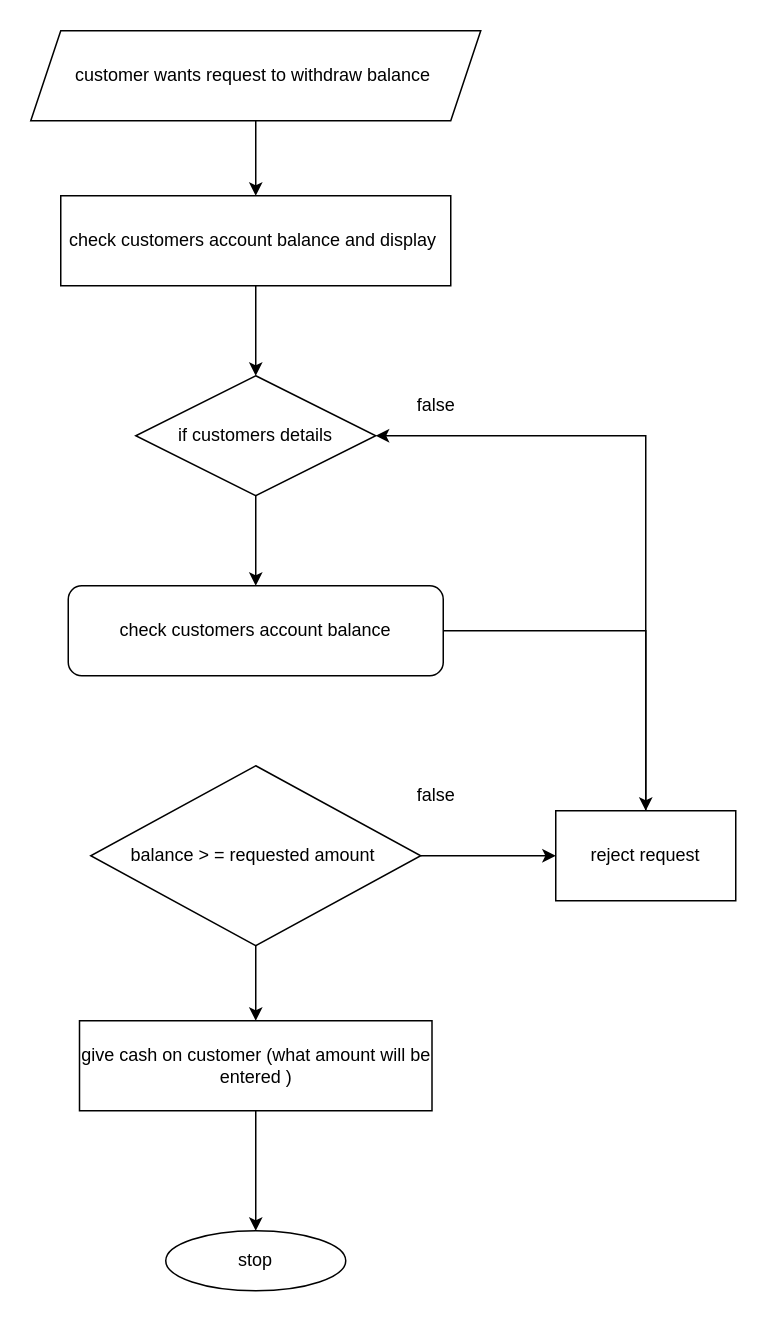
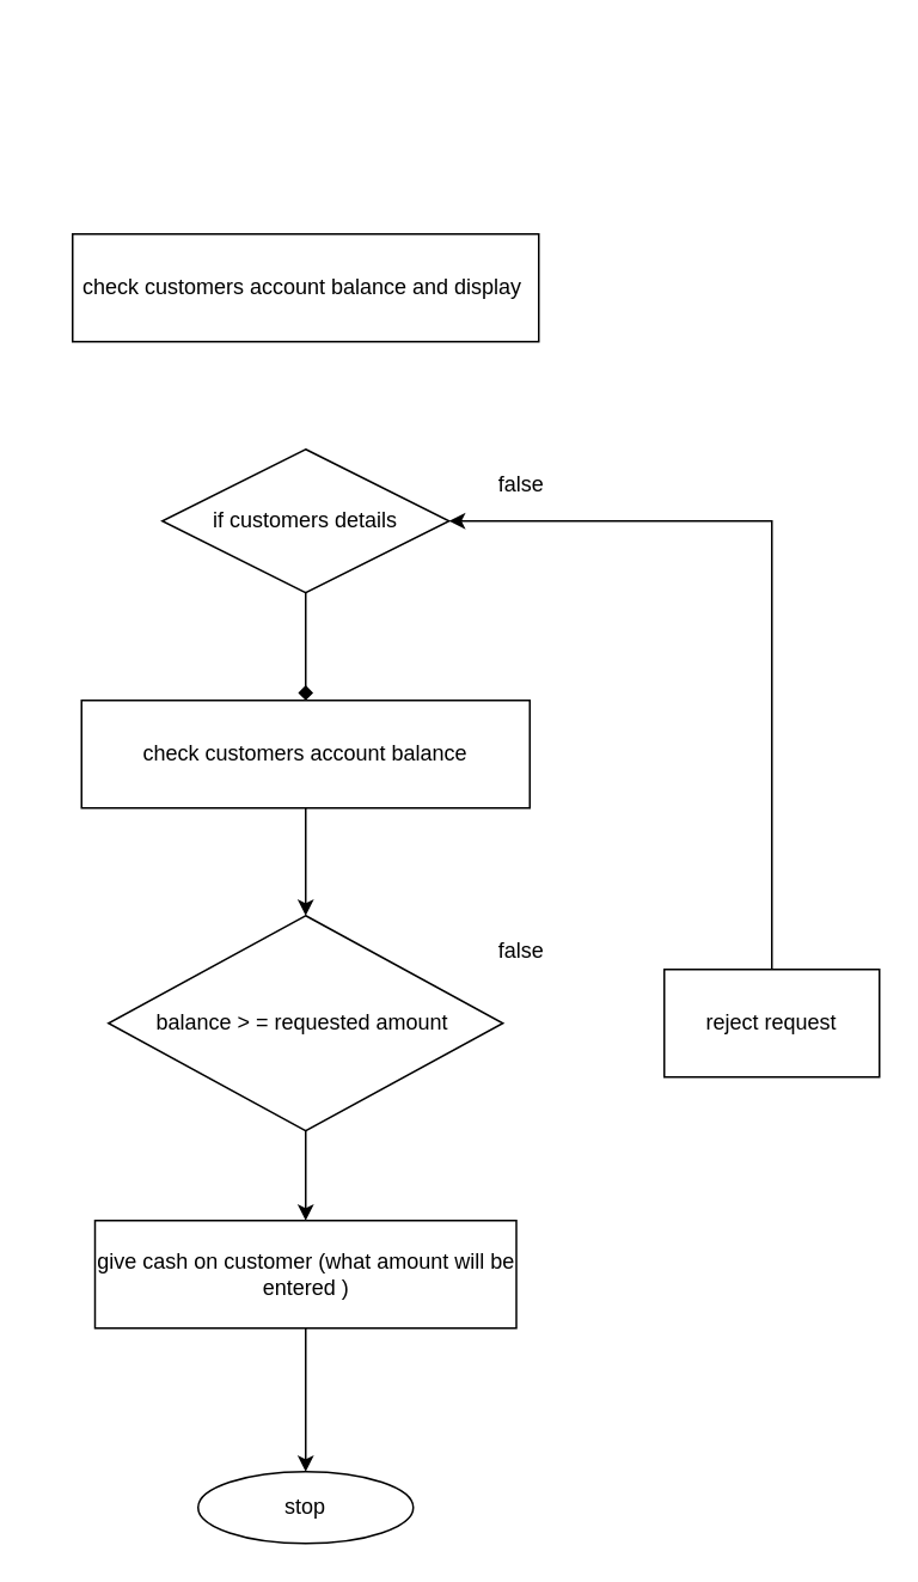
- <mxCell id="3" value="customer wants request to withdraw balance&amp;nbsp;" style="shape=parallelogram;perimeter=parallelogramPerimeter;whiteSpace=wrap;html=1;fixedSize=1;" vertex="1" parent="1"><mxGeometry x="20" y="20" width="300" height="60" as="geometry" /></mxCell>
- <mxCell id="2" style="edgeStyle=orthogonalEdgeStyle;rounded=0;orthogonalLoop=1;jettySize=auto;html=1;exitX=0.5;exitY=1;exitDx=0;exitDy=0;entryX=0.5;entryY=0;entryDx=0;entryDy=0;" edge="1" parent="1" source="3" target="5"><mxGeometry relative="1" as="geometry" /></mxCell>
- <mxCell id="4" style="edgeStyle=orthogonalEdgeStyle;rounded=0;orthogonalLoop=1;jettySize=auto;html=1;exitX=0.5;exitY=1;exitDx=0;exitDy=0;entryX=0.5;entryY=0;entryDx=0;entryDy=0;" edge="1" parent="1" source="5" target="7"><mxGeometry relative="1" as="geometry" /></mxCell>
- <mxCell id="6" style="edgeStyle=orthogonalEdgeStyle;rounded=0;orthogonalLoop=1;jettySize=auto;html=1;exitX=0.5;exitY=1;exitDx=0;exitDy=0;entryX=0.5;entryY=0;entryDx=0;entryDy=0;" edge="1" parent="1" source="7" target="9"><mxGeometry relative="1" as="geometry" /></mxCell>
+ <mxCell id="6" style="edgeStyle=orthogonalEdgeStyle;rounded=0;orthogonalLoop=1;jettySize=auto;html=1;exitX=0.5;exitY=1;exitDx=0;exitDy=0;entryX=0.5;entryY=0;entryDx=0;entryDy=0;endArrow=diamond;" edge="1" parent="1" source="7" target="9"><mxGeometry relative="1" as="geometry" /></mxCell>
- <mxCell id="9" value="check customers account balance" style="whiteSpace=wrap;html=1;rounded=1;" vertex="1" parent="1"><mxGeometry x="45" y="390" width="250" height="60" as="geometry" /></mxCell>
+ <mxCell id="9" value="check customers account balance" style="rounded=0;whiteSpace=wrap;html=1;" vertex="1" parent="1"><mxGeometry x="45" y="390" width="250" height="60" as="geometry" /></mxCell>
- <mxCell id="8" style="edgeStyle=orthogonalEdgeStyle;rounded=0;orthogonalLoop=1;jettySize=auto;html=1;" edge="1" parent="1" source="9" target="14"><mxGeometry relative="1" as="geometry" /></mxCell>
+ <mxCell id="8" style="edgeStyle=orthogonalEdgeStyle;rounded=0;orthogonalLoop=1;jettySize=auto;html=1;entryX=0.5;entryY=0;entryDx=0;entryDy=0;" edge="1" parent="1" source="9" target="12"><mxGeometry relative="1" as="geometry" /></mxCell>
- <mxCell id="10" style="edgeStyle=orthogonalEdgeStyle;rounded=0;orthogonalLoop=1;jettySize=auto;html=1;exitX=1;exitY=0.5;exitDx=0;exitDy=0;entryX=0;entryY=0.5;entryDx=0;entryDy=0;" edge="1" parent="1" source="12" target="14"><mxGeometry relative="1" as="geometry" /></mxCell>
